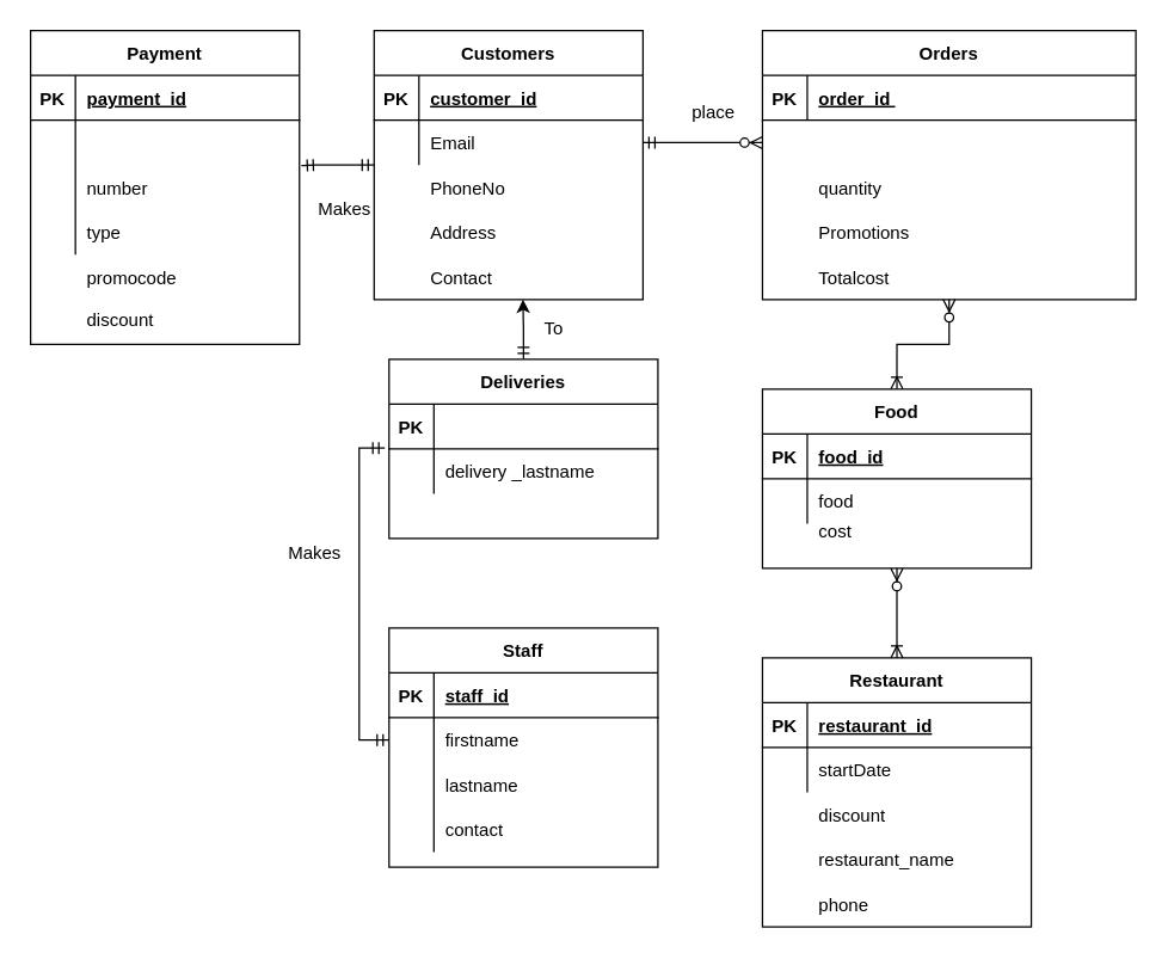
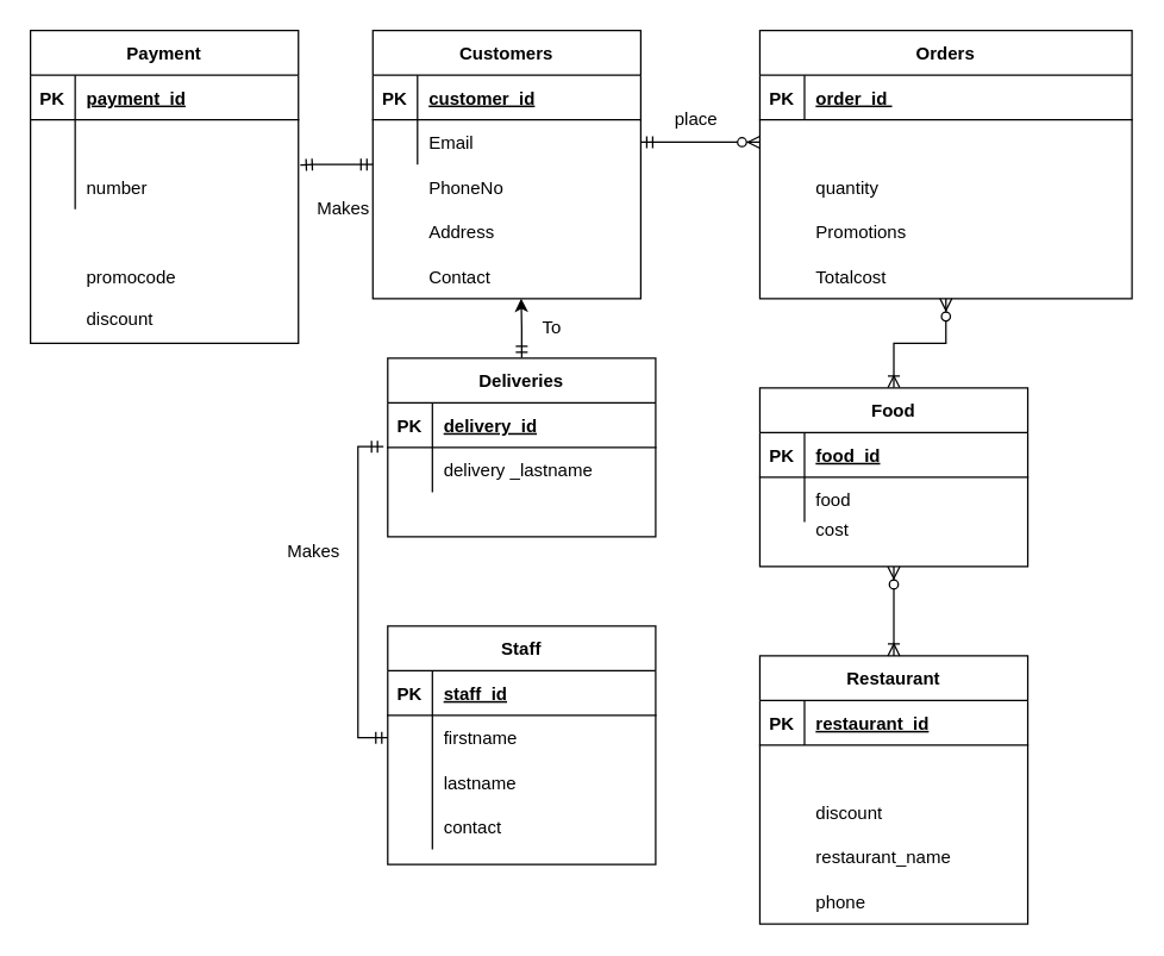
- <mxCell id="25" value="place" style="text;html=1;align=center;verticalAlign=middle;resizable=0;points=[];autosize=1;" vertex="1" parent="1"><mxGeometry x="457" y="65" width="40" height="20" as="geometry" /></mxCell>
+ <mxCell id="25" value="place" style="text;html=1;align=center;verticalAlign=middle;resizable=0;points=[];autosize=1;" vertex="1" parent="1"><mxGeometry x="447" y="70" width="40" height="20" as="geometry" /></mxCell>
- <mxCell id="56" value="type" style="shape=partialRectangle;connectable=0;fillColor=none;top=0;left=0;bottom=0;right=0;align=left;spacingLeft=6;overflow=hidden;" vertex="1" parent="54"><mxGeometry x="30" width="150" height="30" as="geometry" /></mxCell>
+ <mxCell id="33" value="delivery_id" style="shape=partialRectangle;connectable=0;fillColor=none;top=0;left=0;bottom=0;right=0;align=left;spacingLeft=6;fontStyle=5;overflow=hidden;" vertex="1" parent="31"><mxGeometry x="30" width="150" height="30" as="geometry" /></mxCell>
- <mxCell id="78" value="startDate" style="shape=partialRectangle;overflow=hidden;connectable=0;fillColor=none;top=0;left=0;bottom=0;right=0;align=left;spacingLeft=6;" vertex="1" parent="76"><mxGeometry x="30" width="150" height="30" as="geometry" /></mxCell>
